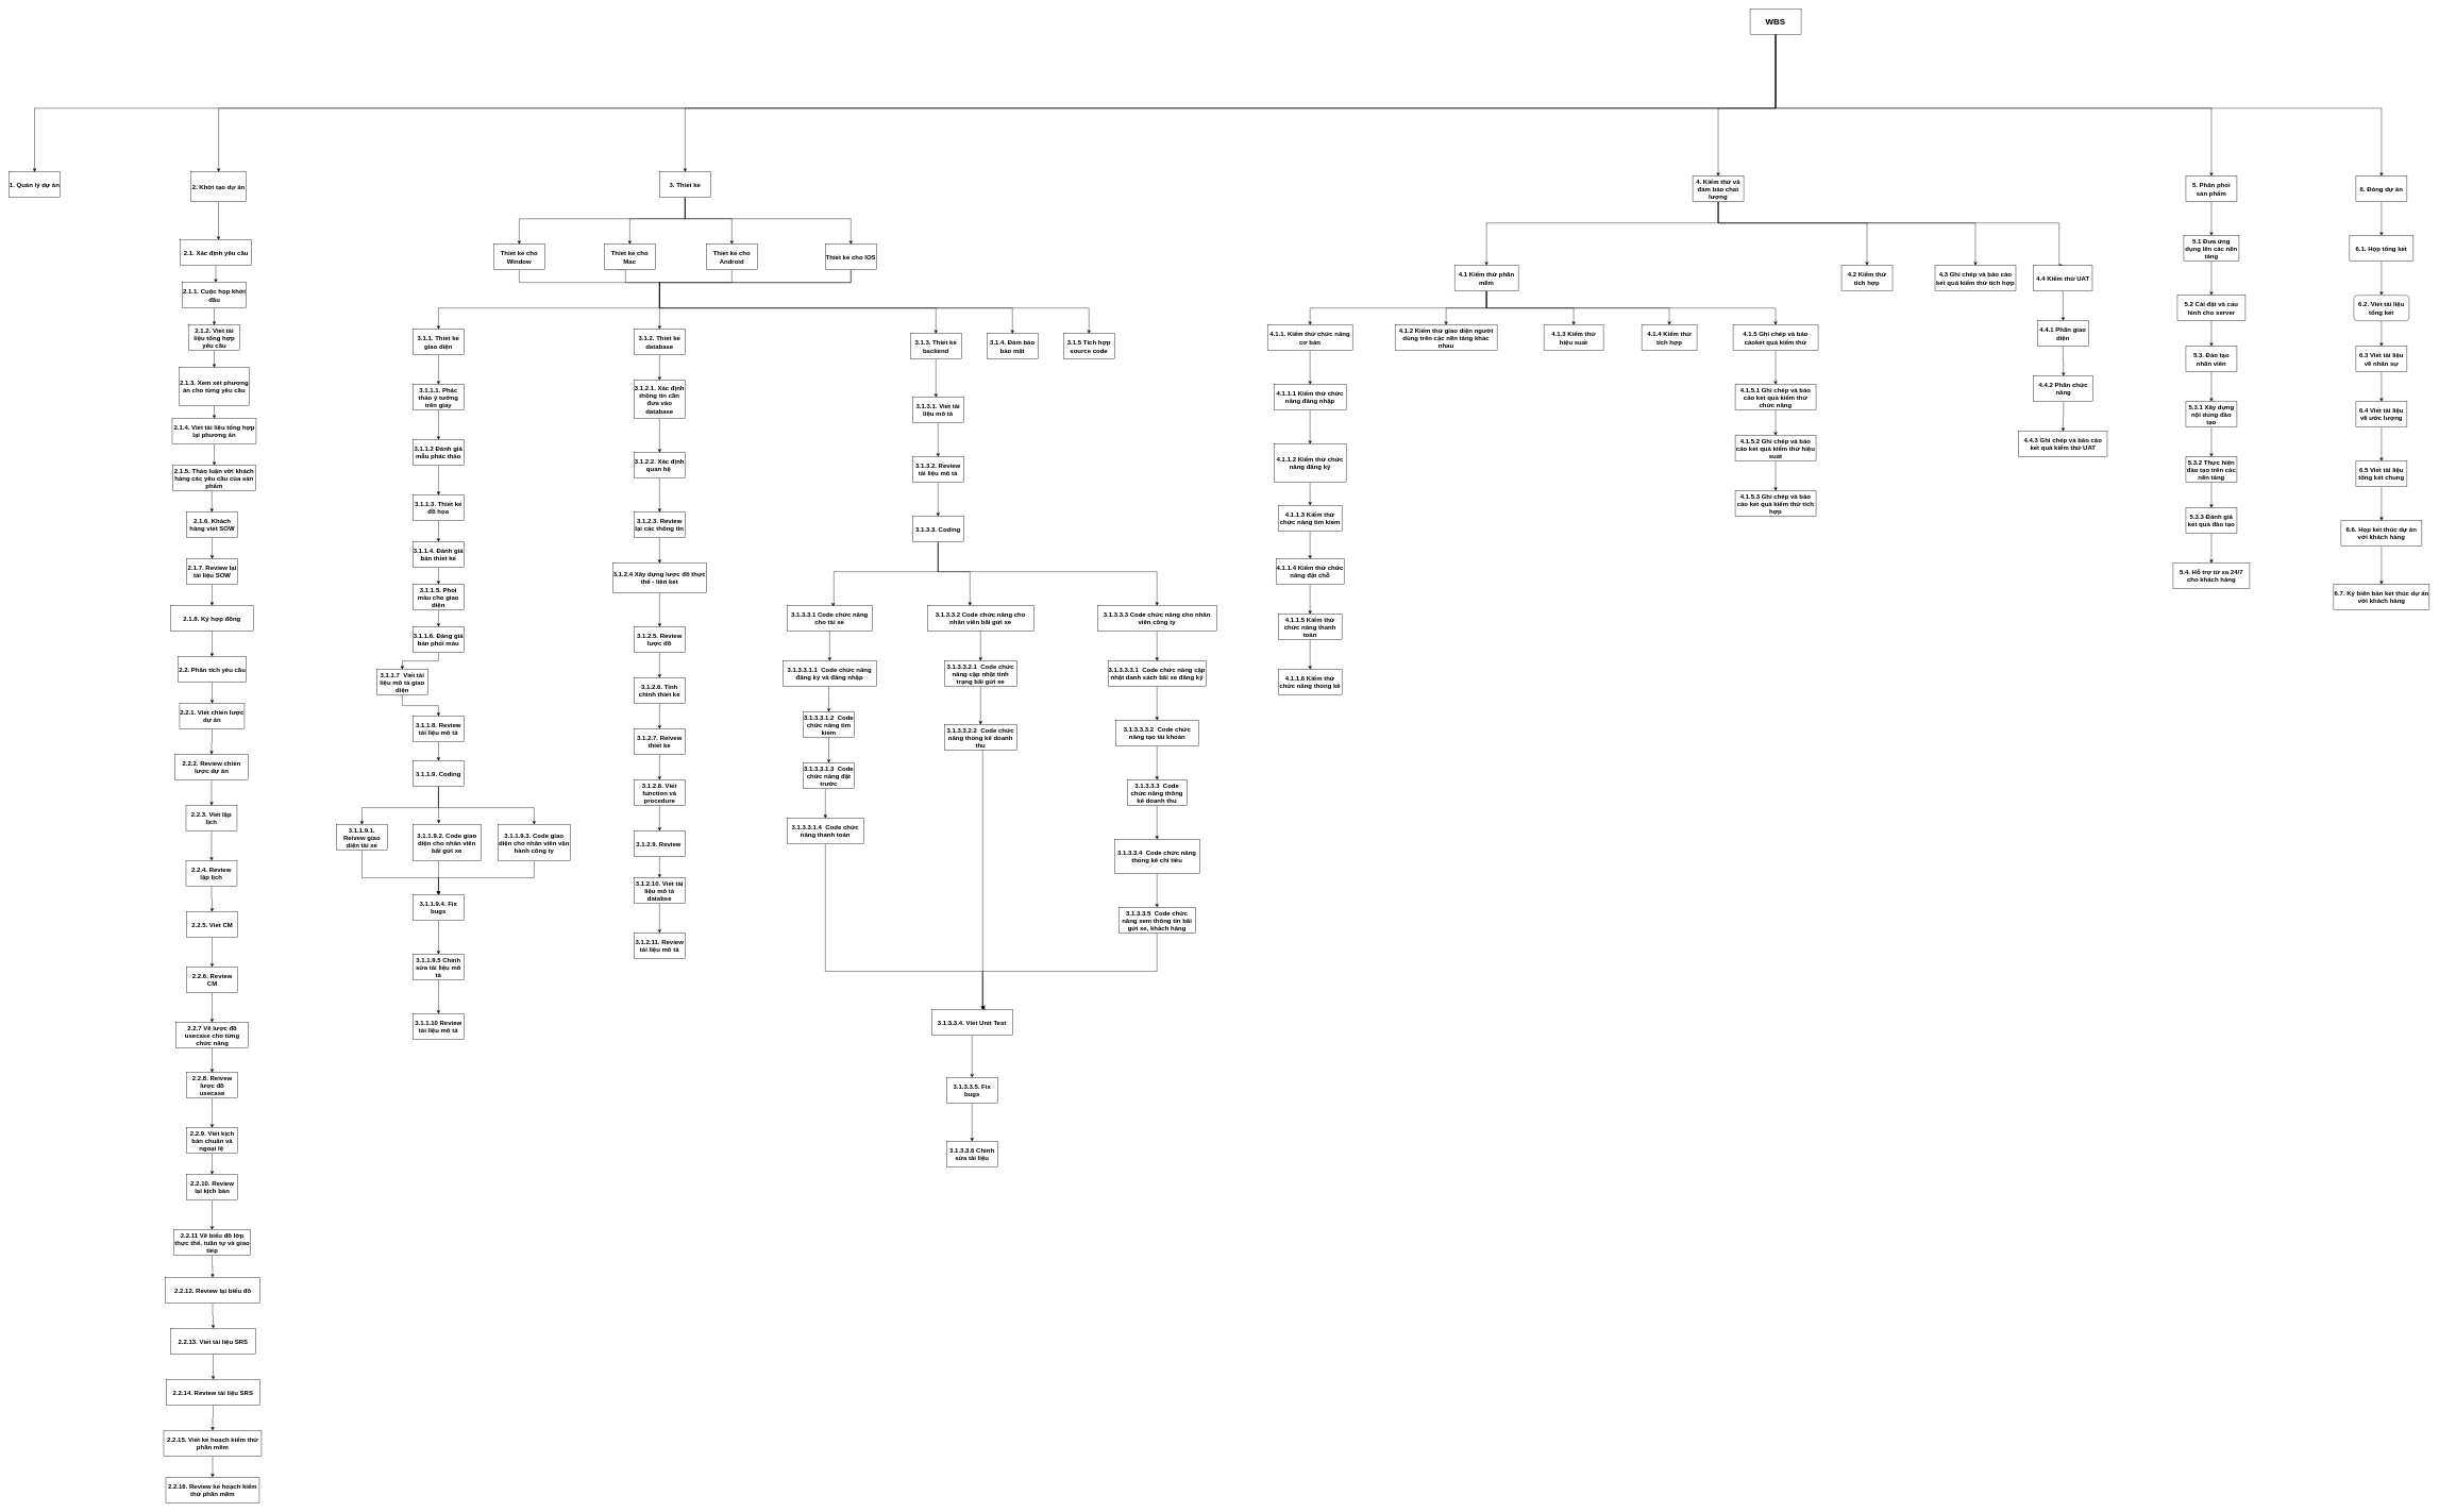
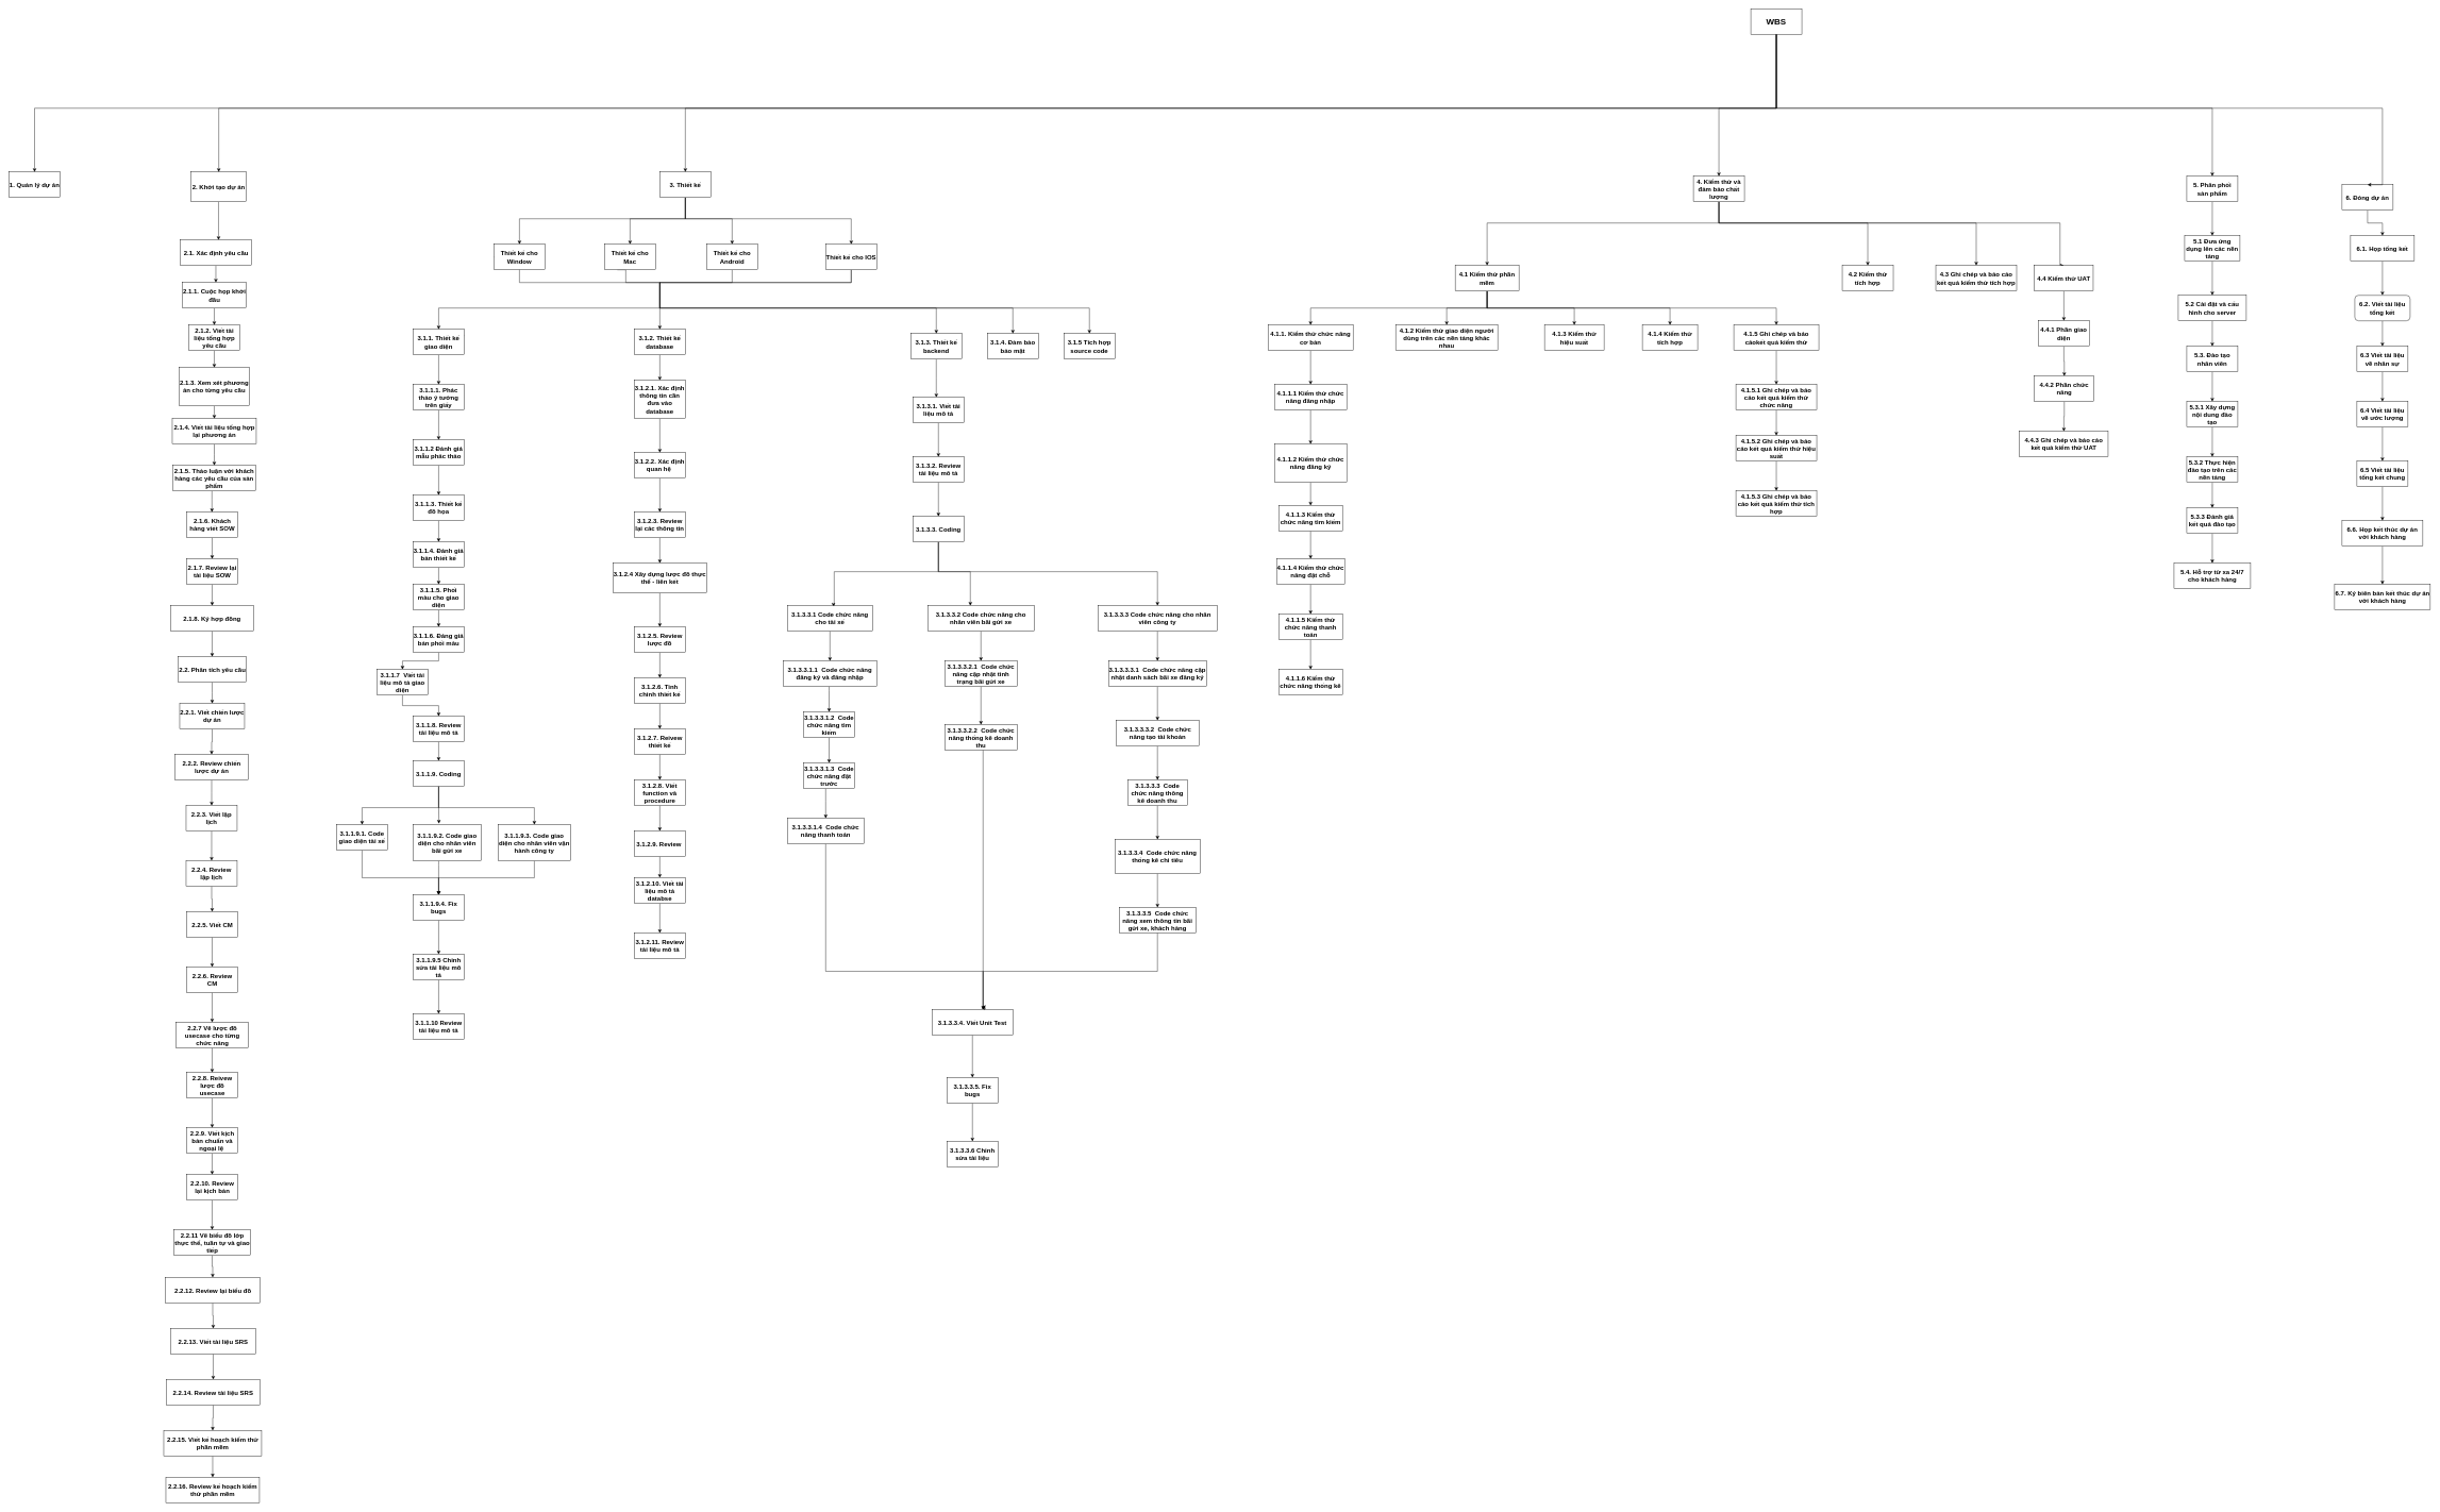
- <mxCell id="218" value="6. Đóng dự án" style="rounded=0;whiteSpace=wrap;html=1;fontStyle=1;fontSize=15;" vertex="1" parent="1"><mxGeometry x="5540" y="414" width="120" height="60" as="geometry" /></mxCell>
+ <mxCell id="218" value="6. Đóng dự án" style="rounded=0;whiteSpace=wrap;html=1;fontStyle=1;fontSize=15;" vertex="1" parent="1"><mxGeometry x="5505" y="434" width="120" height="60" as="geometry" /></mxCell>
- <mxCell id="49" value="3.1.1.9.1. Reivew giao diện tài xế" style="rounded=0;whiteSpace=wrap;html=1;fontStyle=1;fontSize=15;" parent="1" vertex="1"><mxGeometry x="790" y="1939" width="120" height="60" as="geometry" /></mxCell>
+ <mxCell id="49" value="3.1.1.9.1. Code giao diện tài xế" style="rounded=0;whiteSpace=wrap;html=1;fontStyle=1;fontSize=15;" parent="1" vertex="1"><mxGeometry x="790" y="1939" width="120" height="60" as="geometry" /></mxCell>
